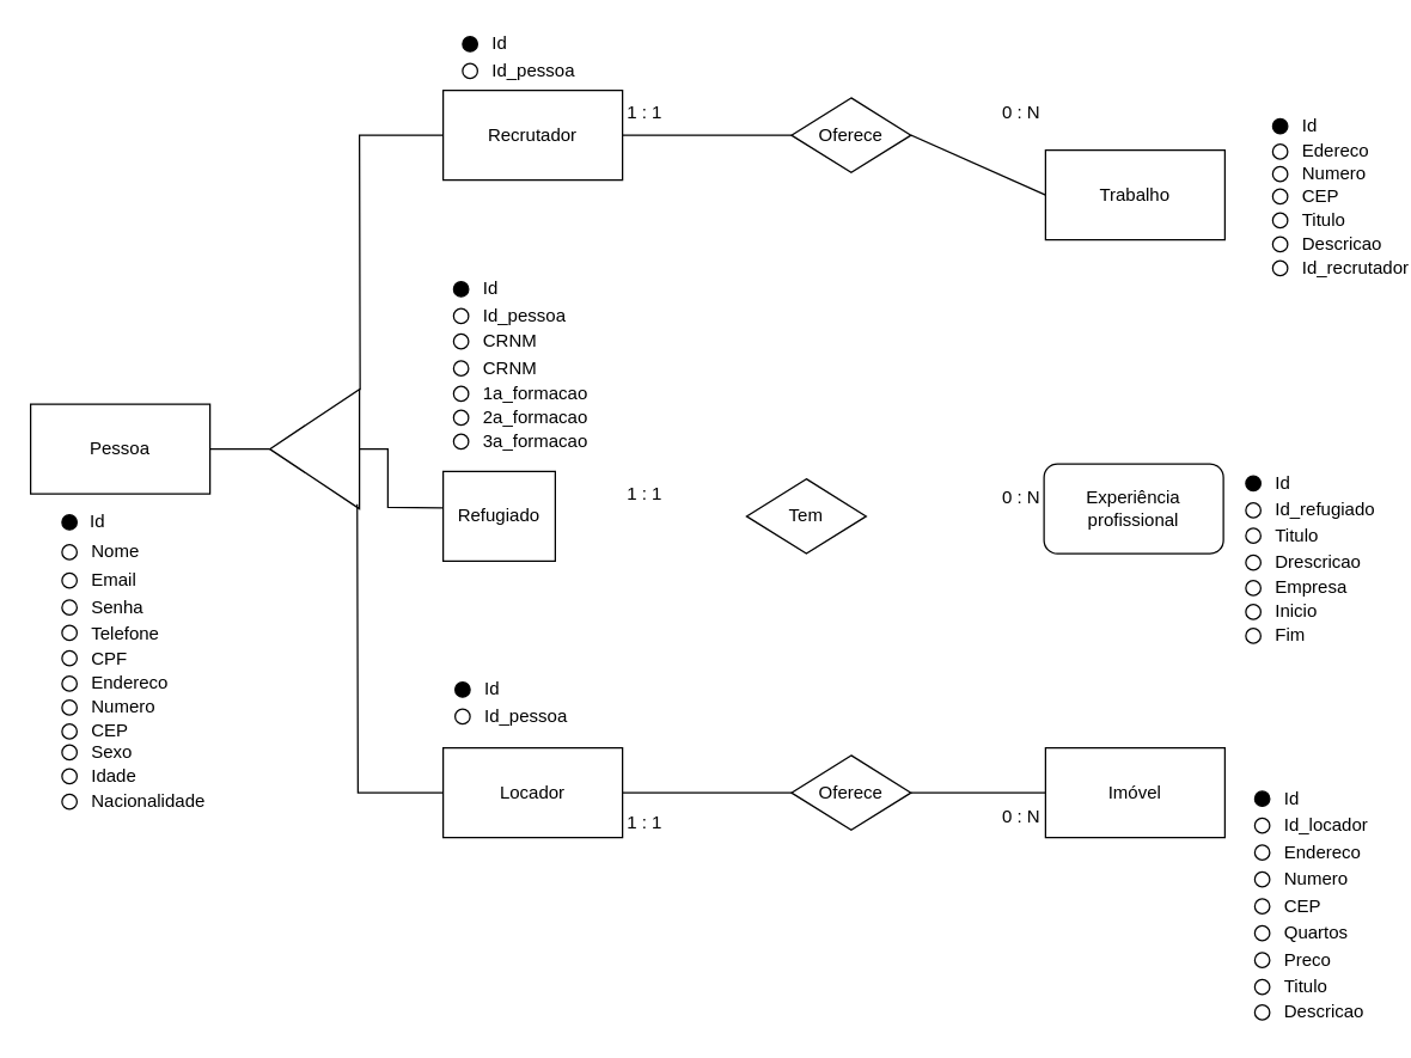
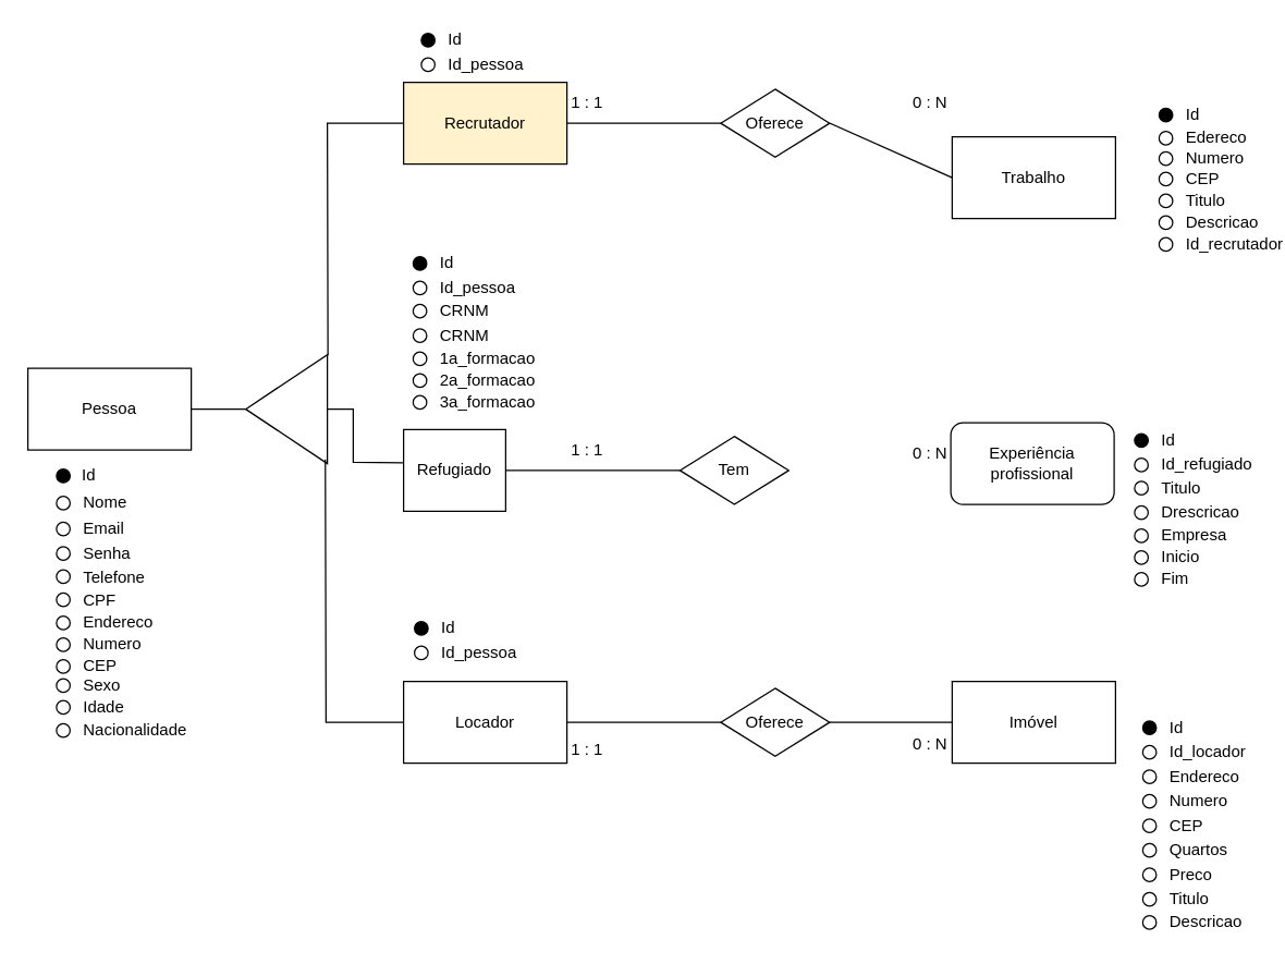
- <mxCell id="12" value="&lt;font style=&quot;vertical-align: inherit&quot;&gt;&lt;font style=&quot;vertical-align: inherit&quot;&gt;&lt;font style=&quot;vertical-align: inherit&quot;&gt;&lt;font style=&quot;vertical-align: inherit&quot;&gt;Recrutador&lt;/font&gt;&lt;/font&gt;&lt;/font&gt;&lt;/font&gt;" style="rounded=0;whiteSpace=wrap;html=1;" parent="1" vertex="1"><mxGeometry x="296" y="60" width="120" height="60" as="geometry" /></mxCell>
+ <mxCell id="12" value="&lt;font style=&quot;vertical-align: inherit&quot;&gt;&lt;font style=&quot;vertical-align: inherit&quot;&gt;&lt;font style=&quot;vertical-align: inherit&quot;&gt;&lt;font style=&quot;vertical-align: inherit&quot;&gt;Recrutador&lt;/font&gt;&lt;/font&gt;&lt;/font&gt;&lt;/font&gt;" style="rounded=0;whiteSpace=wrap;html=1;fillColor=#fff2cc;" parent="1" vertex="1"><mxGeometry x="296" y="60" width="120" height="60" as="geometry" /></mxCell>
+ <mxCell id="4" value="" style="endArrow=none;html=1;rounded=0;exitX=1;exitY=0.5;exitDx=0;exitDy=0;entryX=0;entryY=0.5;entryDx=0;entryDy=0;" parent="1" source="117" target="126" edge="1"><mxGeometry width="50" height="50" relative="1" as="geometry"><mxPoint x="676" y="375" as="sourcePoint" /><mxPoint x="496" y="345" as="targetPoint" /></mxGeometry></mxCell>
